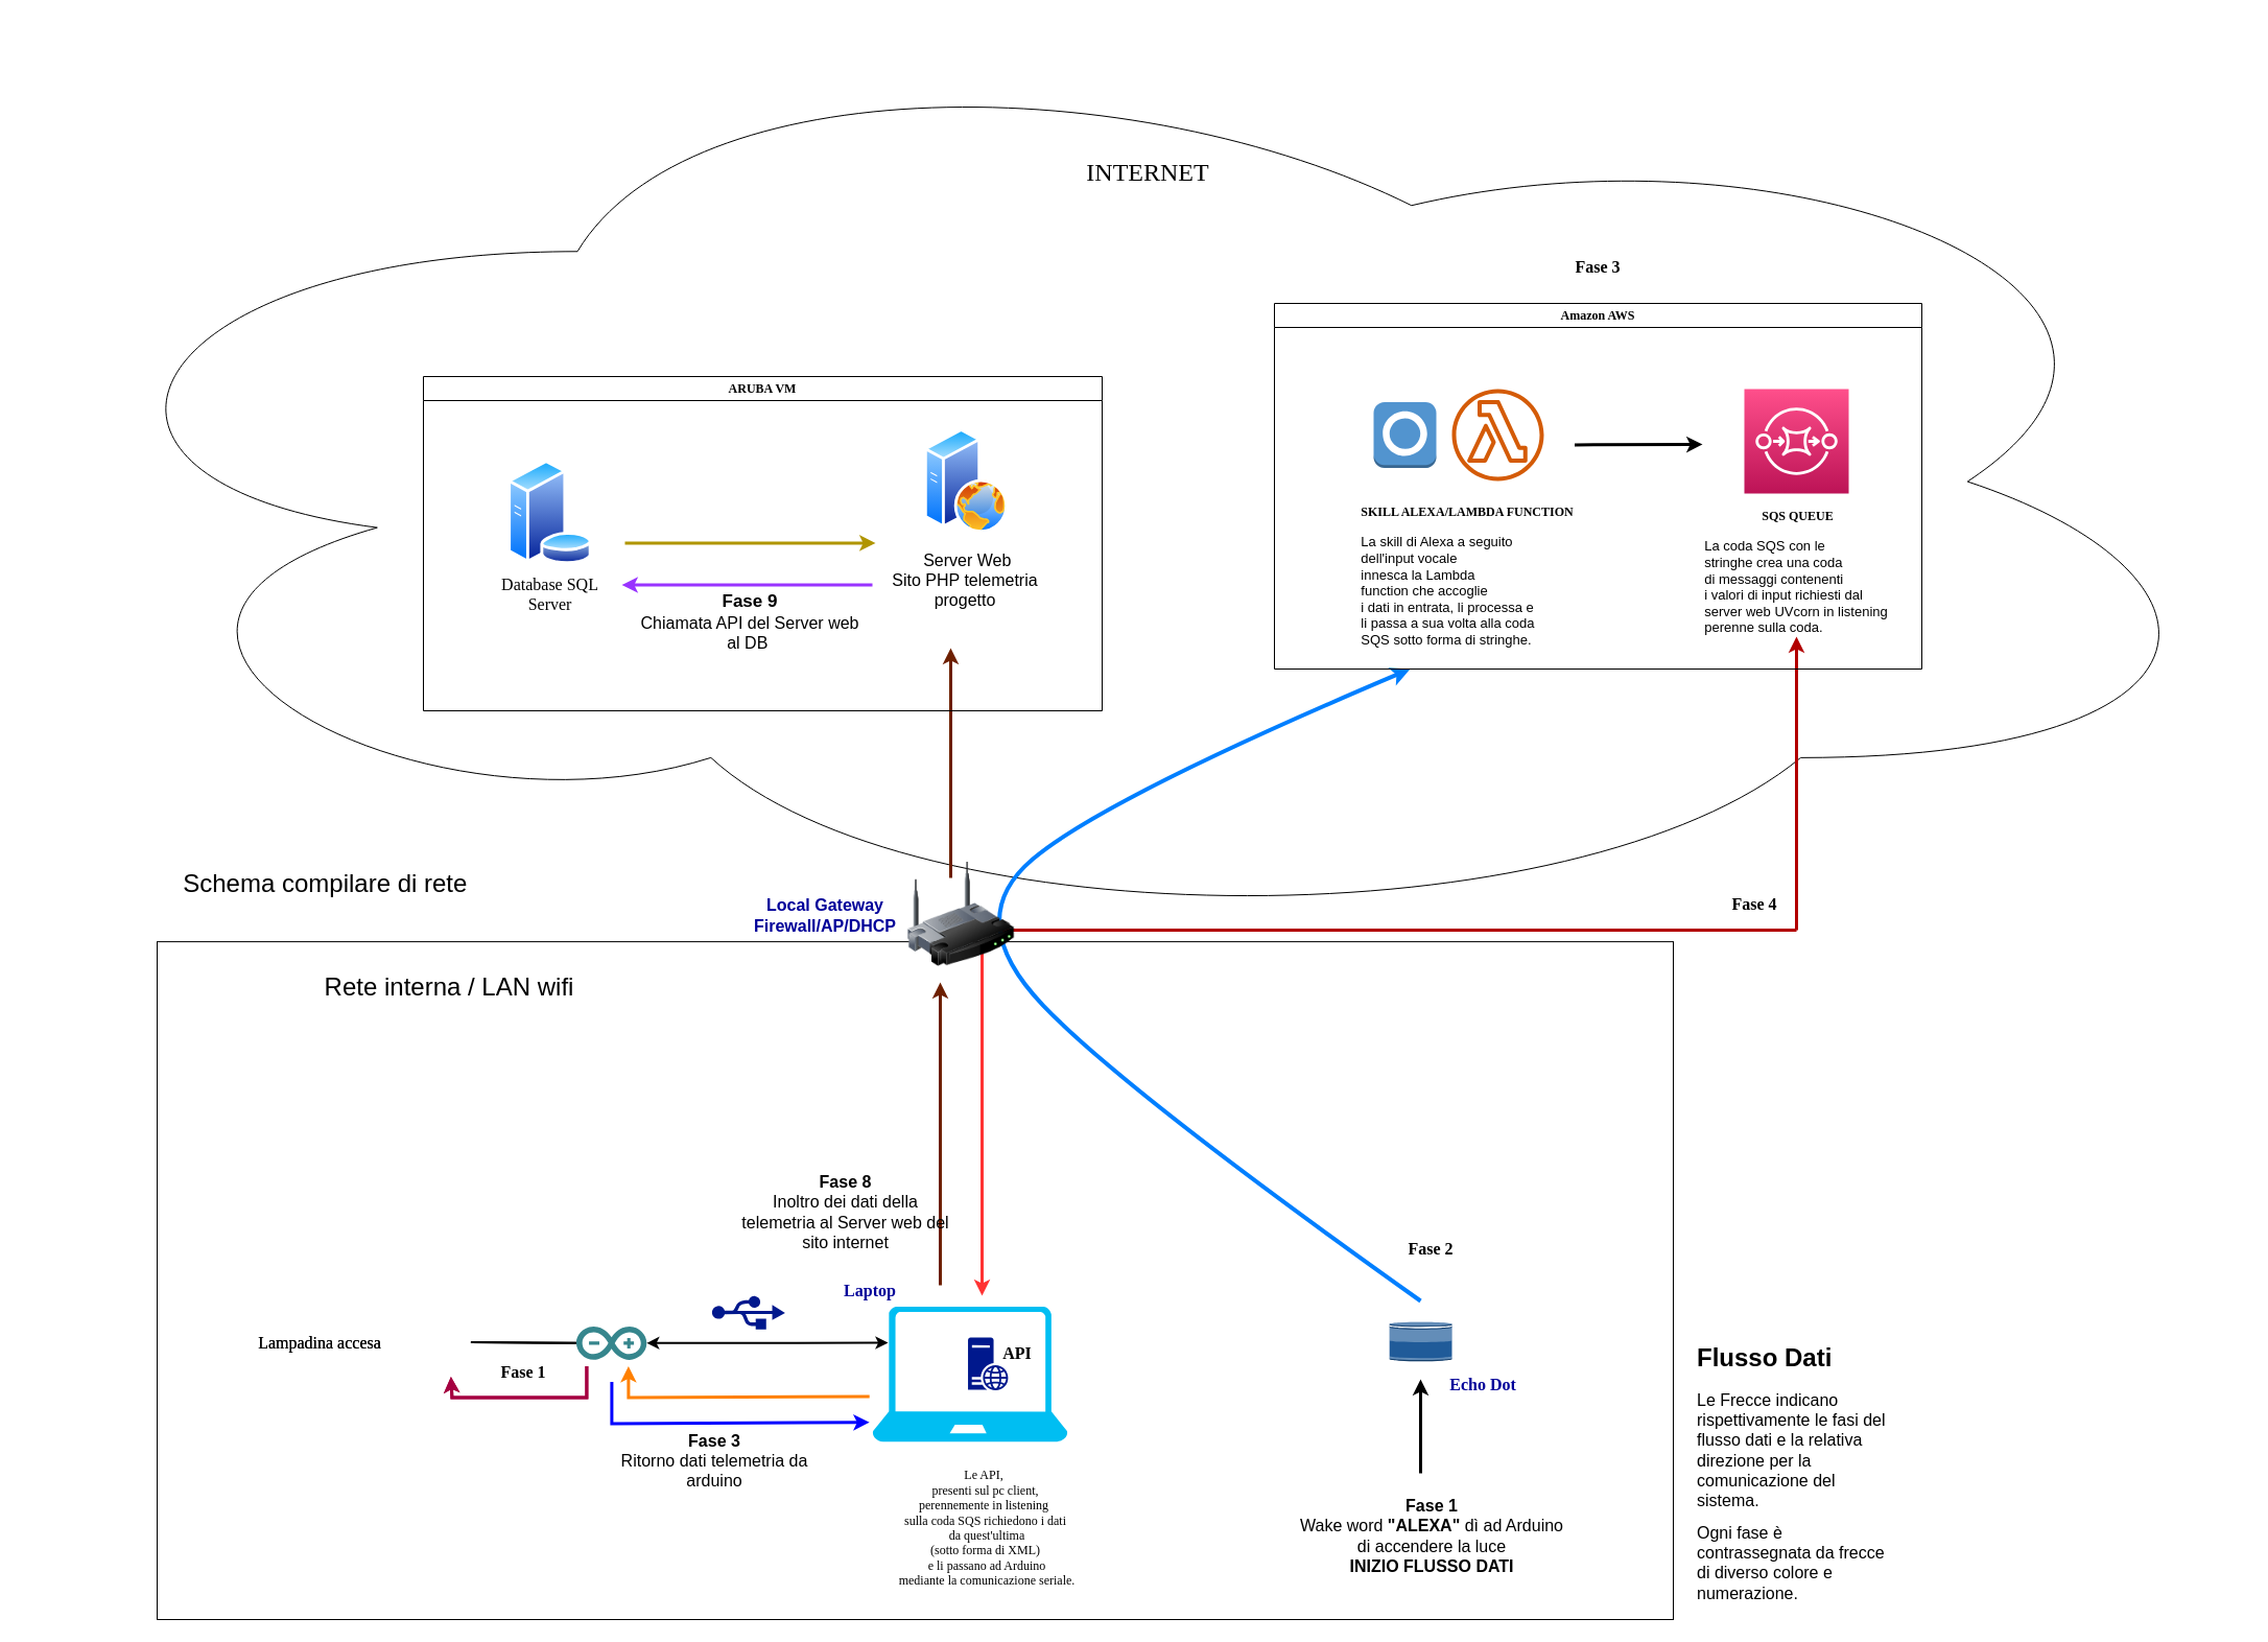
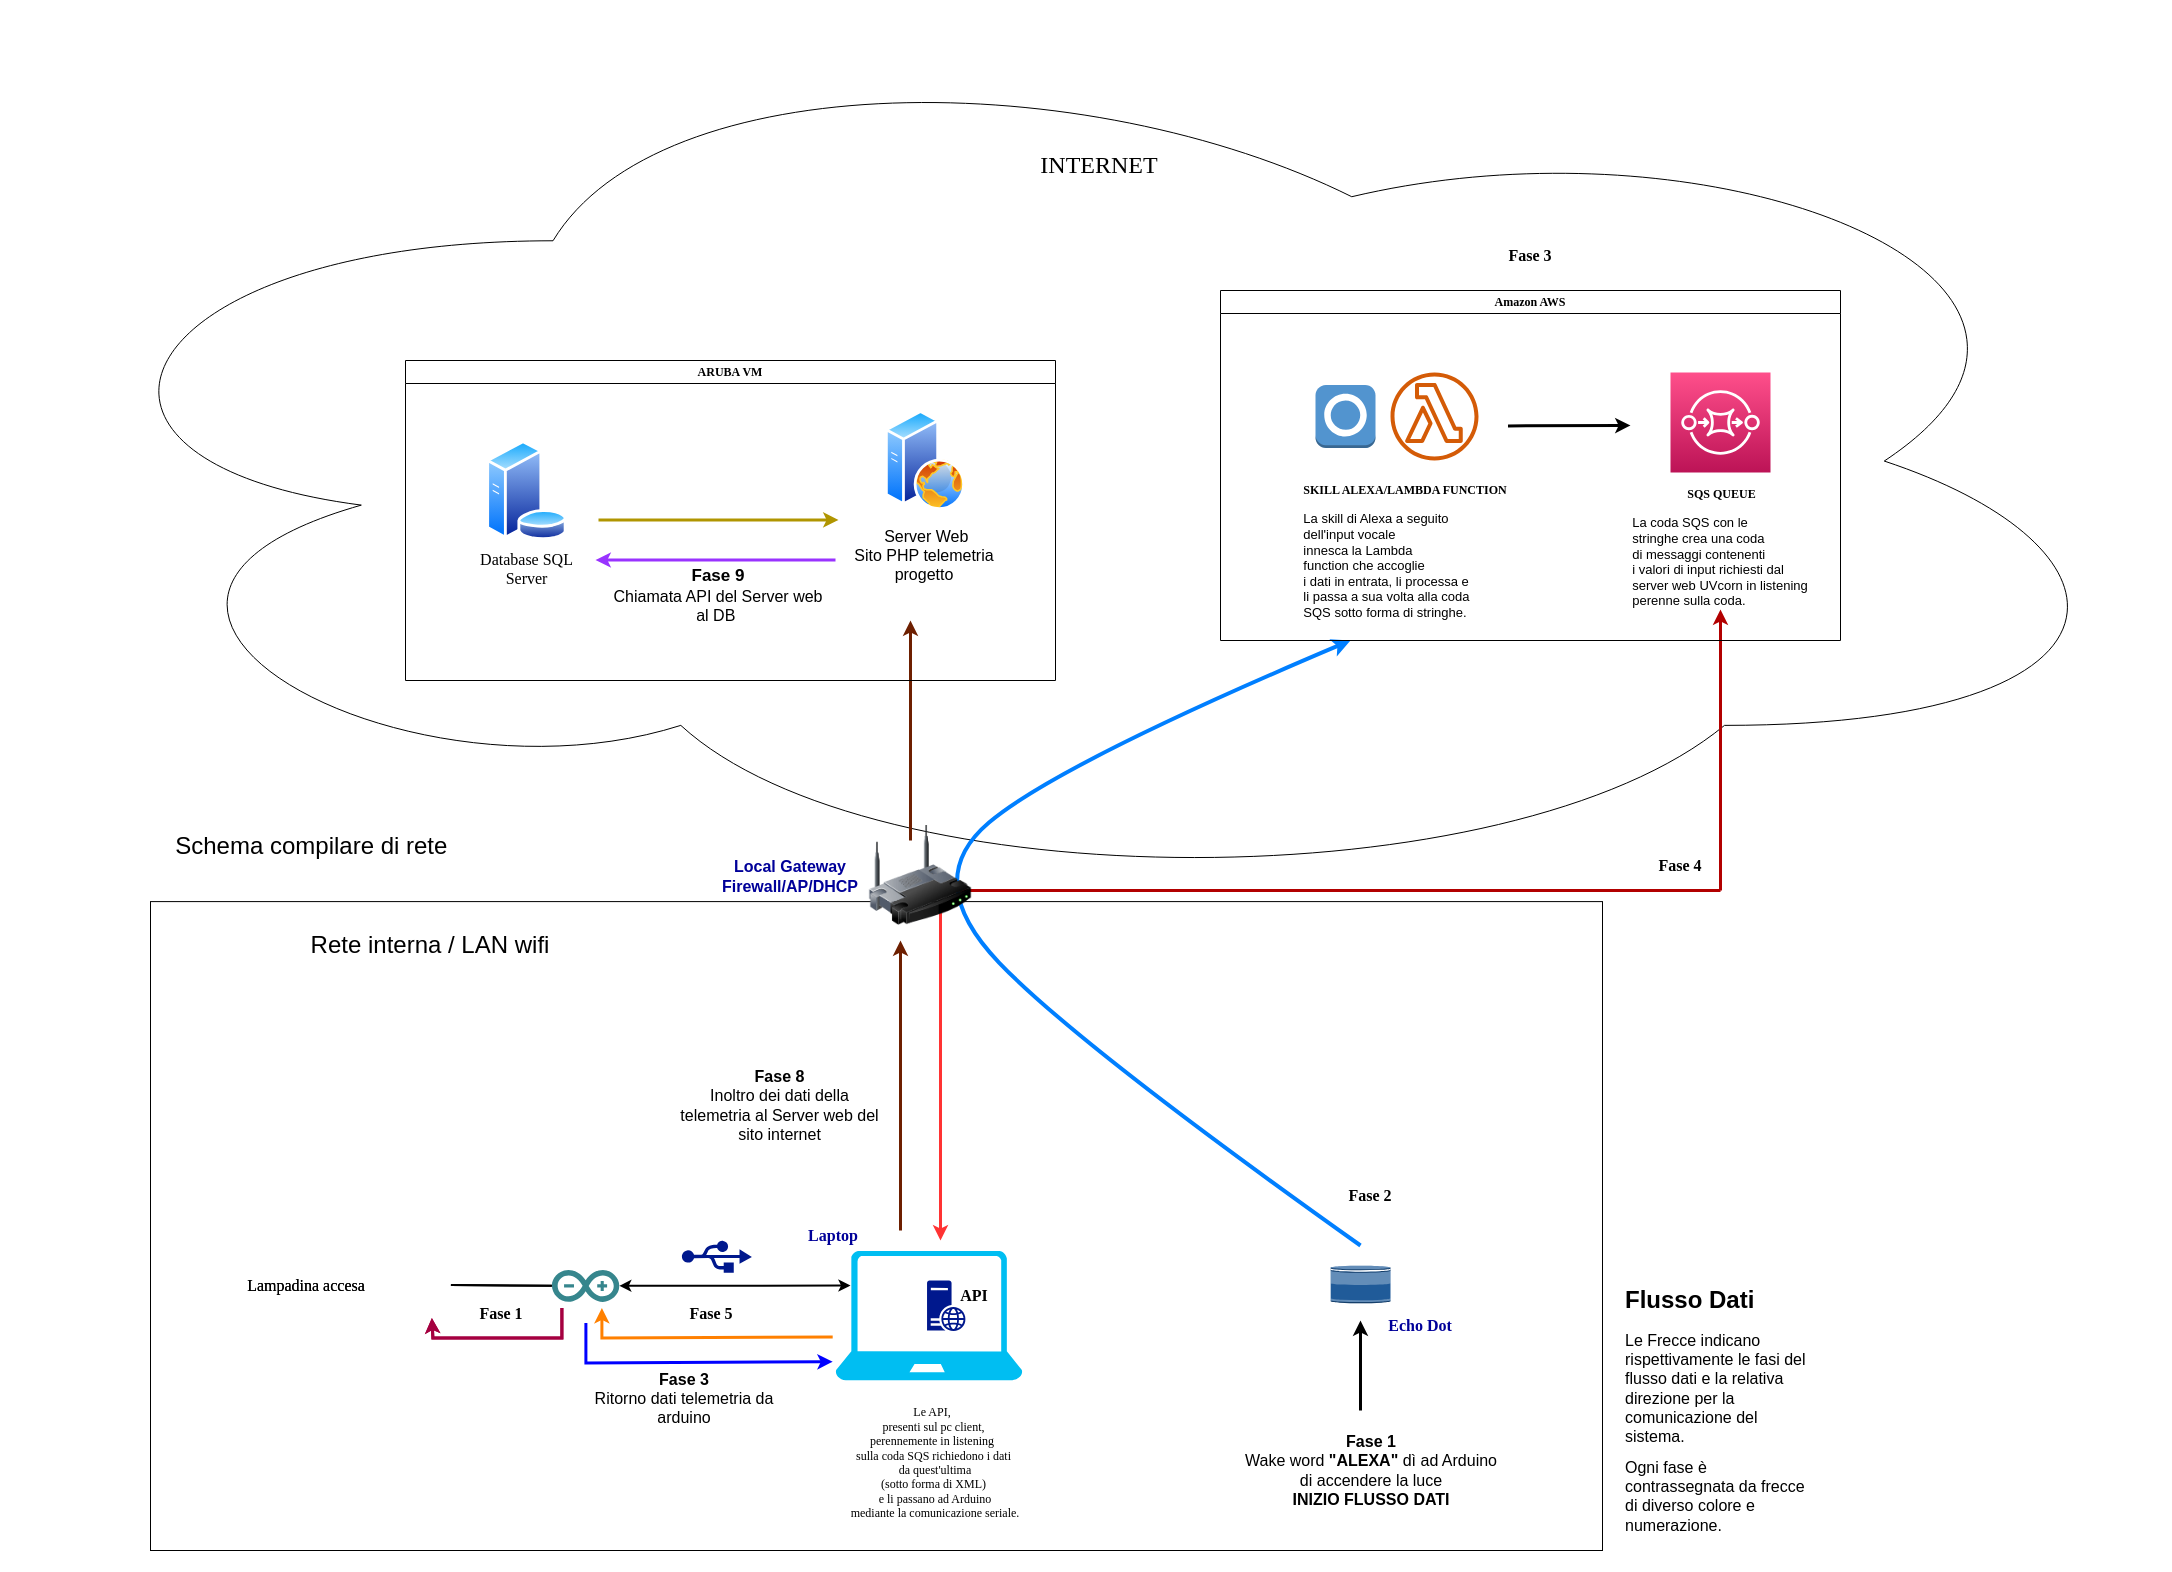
- <mxCell id="47" value="&lt;div style=&quot;&quot;&gt;&lt;span style=&quot;background-color: initial;&quot;&gt;&lt;b&gt;&lt;font face=&quot;Helvetica&quot;&gt;Fase 8&lt;/font&gt;&lt;/b&gt;&lt;/span&gt;&lt;/div&gt;&lt;div style=&quot;&quot;&gt;&lt;font face=&quot;Helvetica&quot;&gt;Inoltro dei dati della&lt;/font&gt;&lt;/div&gt;&lt;div style=&quot;&quot;&gt;&lt;font face=&quot;Helvetica&quot;&gt;telemetria al Server web&amp;nbsp;&lt;span style=&quot;background-color: initial;&quot;&gt;del sito internet&lt;/span&gt;&lt;/font&gt;&lt;/div&gt;" style="text;html=1;strokeColor=none;fillColor=none;align=center;verticalAlign=middle;whiteSpace=wrap;rounded=0;fontSize=16;fontFamily=Verdana;" parent="1" vertex="1"><mxGeometry x="704" y="1115" width="211" height="90" as="geometry" /></mxCell>
+ <mxCell id="47" value="&lt;div style=&quot;&quot;&gt;&lt;span style=&quot;background-color: initial;&quot;&gt;&lt;b&gt;&lt;font face=&quot;Helvetica&quot;&gt;Fase 8&lt;/font&gt;&lt;/b&gt;&lt;/span&gt;&lt;/div&gt;&lt;div style=&quot;&quot;&gt;&lt;font face=&quot;Helvetica&quot;&gt;Inoltro dei dati della&lt;/font&gt;&lt;/div&gt;&lt;div style=&quot;&quot;&gt;&lt;font face=&quot;Helvetica&quot;&gt;telemetria al Server web&amp;nbsp;&lt;span style=&quot;background-color: initial;&quot;&gt;del sito internet&lt;/span&gt;&lt;/font&gt;&lt;/div&gt;" style="text;html=1;strokeColor=none;fillColor=none;align=center;verticalAlign=middle;whiteSpace=wrap;rounded=0;fontSize=16;fontFamily=Verdana;" parent="1" vertex="1"><mxGeometry x="674" y="1060" width="211" height="90" as="geometry" /></mxCell>
+ <mxCell id="38" value="&lt;div style=&quot;&quot;&gt;&lt;span style=&quot;background-color: initial;&quot;&gt;&lt;b&gt;Fase 5&lt;/b&gt;&lt;/span&gt;&lt;/div&gt;" style="text;html=1;strokeColor=none;fillColor=none;align=center;verticalAlign=middle;whiteSpace=wrap;rounded=0;fontSize=16;fontFamily=Verdana;" parent="1" vertex="1"><mxGeometry x="671.4" y="1297.55" width="80" height="30" as="geometry" /></mxCell>
- <mxCell id="50" value="&lt;div style=&quot;&quot;&gt;&lt;span style=&quot;font-size: 12px; background-color: initial;&quot;&gt;Le API,&amp;nbsp;&lt;/span&gt;&lt;br&gt;&lt;/div&gt;&lt;div style=&quot;font-size: 12px;&quot;&gt;presenti sul pc client,&lt;/div&gt;&lt;div style=&quot;font-size: 12px;&quot;&gt;perennemente in listening&amp;nbsp;&lt;/div&gt;&lt;div style=&quot;font-size: 12px;&quot;&gt;sulla coda SQS richiedono i dati&lt;/div&gt;&lt;div style=&quot;font-size: 12px;&quot;&gt;&amp;nbsp;da&amp;nbsp;&lt;span style=&quot;background-color: initial;&quot;&gt;quest'ultima&lt;/span&gt;&lt;/div&gt;&lt;div style=&quot;font-size: 12px;&quot;&gt;(sotto forma di XML)&lt;span style=&quot;background-color: initial;&quot;&gt;&lt;br&gt;&lt;/span&gt;&lt;/div&gt;&lt;div style=&quot;font-size: 12px;&quot;&gt;&lt;span style=&quot;background-color: initial;&quot;&gt;&amp;nbsp;e li passano&lt;/span&gt;&lt;span style=&quot;background-color: initial;&quot;&gt;&amp;nbsp;ad A&lt;/span&gt;&lt;span style=&quot;background-color: initial;&quot;&gt;rduino&lt;/span&gt;&lt;/div&gt;&lt;div style=&quot;font-size: 12px;&quot;&gt;&lt;span style=&quot;background-color: initial;&quot;&gt;&amp;nbsp;mediante la&amp;nbsp;&lt;/span&gt;&lt;span style=&quot;background-color: initial;&quot;&gt;comunicazione seriale.&lt;/span&gt;&lt;/div&gt;" style="text;html=1;strokeColor=none;fillColor=none;align=center;verticalAlign=middle;whiteSpace=wrap;rounded=0;fontSize=16;fontFamily=Verdana;" parent="1" vertex="1"><mxGeometry x="845" y="1390" width="197" height="140" as="geometry" /></mxCell>
+ <mxCell id="50" value="&lt;div style=&quot;&quot;&gt;&lt;span style=&quot;font-size: 12px; background-color: initial;&quot;&gt;Le API,&amp;nbsp;&lt;/span&gt;&lt;br&gt;&lt;/div&gt;&lt;div style=&quot;font-size: 12px;&quot;&gt;presenti sul pc client,&lt;/div&gt;&lt;div style=&quot;font-size: 12px;&quot;&gt;perennemente in listening&amp;nbsp;&lt;/div&gt;&lt;div style=&quot;font-size: 12px;&quot;&gt;sulla coda SQS richiedono i dati&lt;/div&gt;&lt;div style=&quot;font-size: 12px;&quot;&gt;&amp;nbsp;da&amp;nbsp;&lt;span style=&quot;background-color: initial;&quot;&gt;quest'ultima&lt;/span&gt;&lt;/div&gt;&lt;div style=&quot;font-size: 12px;&quot;&gt;(sotto forma di XML)&lt;span style=&quot;background-color: initial;&quot;&gt;&lt;br&gt;&lt;/span&gt;&lt;/div&gt;&lt;div style=&quot;font-size: 12px;&quot;&gt;&lt;span style=&quot;background-color: initial;&quot;&gt;&amp;nbsp;e li passano&lt;/span&gt;&lt;span style=&quot;background-color: initial;&quot;&gt;&amp;nbsp;ad A&lt;/span&gt;&lt;span style=&quot;background-color: initial;&quot;&gt;rduino&lt;/span&gt;&lt;/div&gt;&lt;div style=&quot;font-size: 12px;&quot;&gt;&lt;span style=&quot;background-color: initial;&quot;&gt;&amp;nbsp;mediante la&amp;nbsp;&lt;/span&gt;&lt;span style=&quot;background-color: initial;&quot;&gt;comunicazione seriale.&lt;/span&gt;&lt;/div&gt;" style="text;html=1;strokeColor=none;fillColor=none;align=center;verticalAlign=middle;whiteSpace=wrap;rounded=0;fontSize=16;fontFamily=Verdana;" parent="1" vertex="1"><mxGeometry x="835" y="1390" width="197" height="140" as="geometry" /></mxCell>
